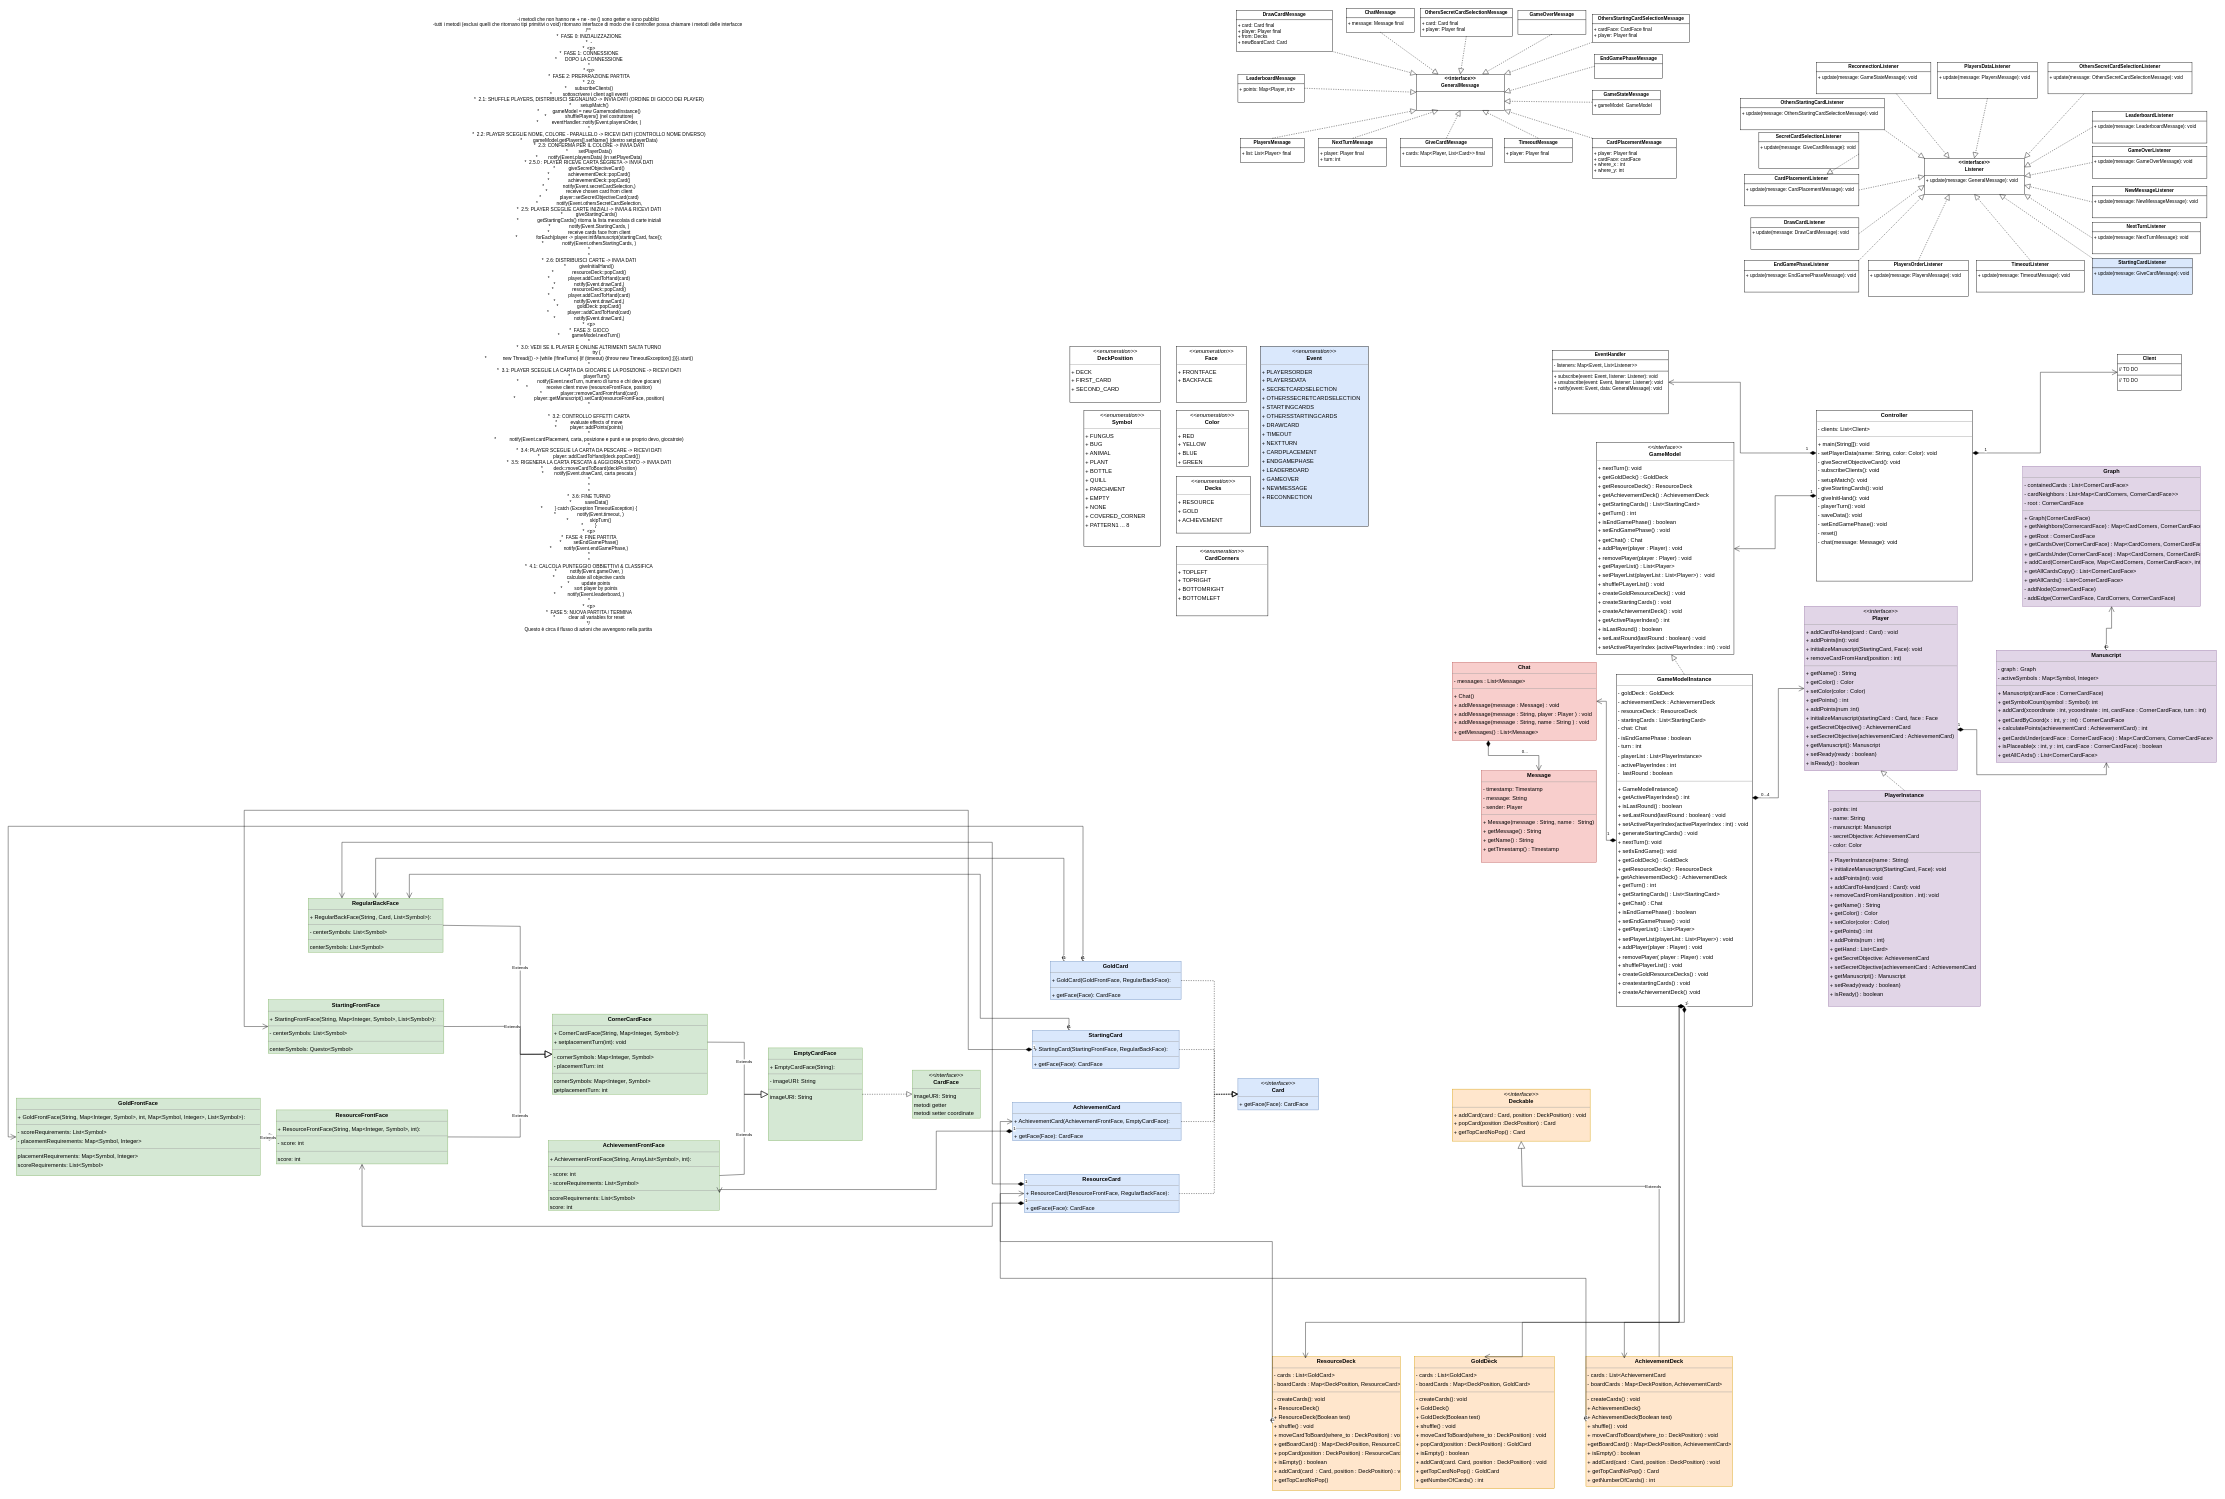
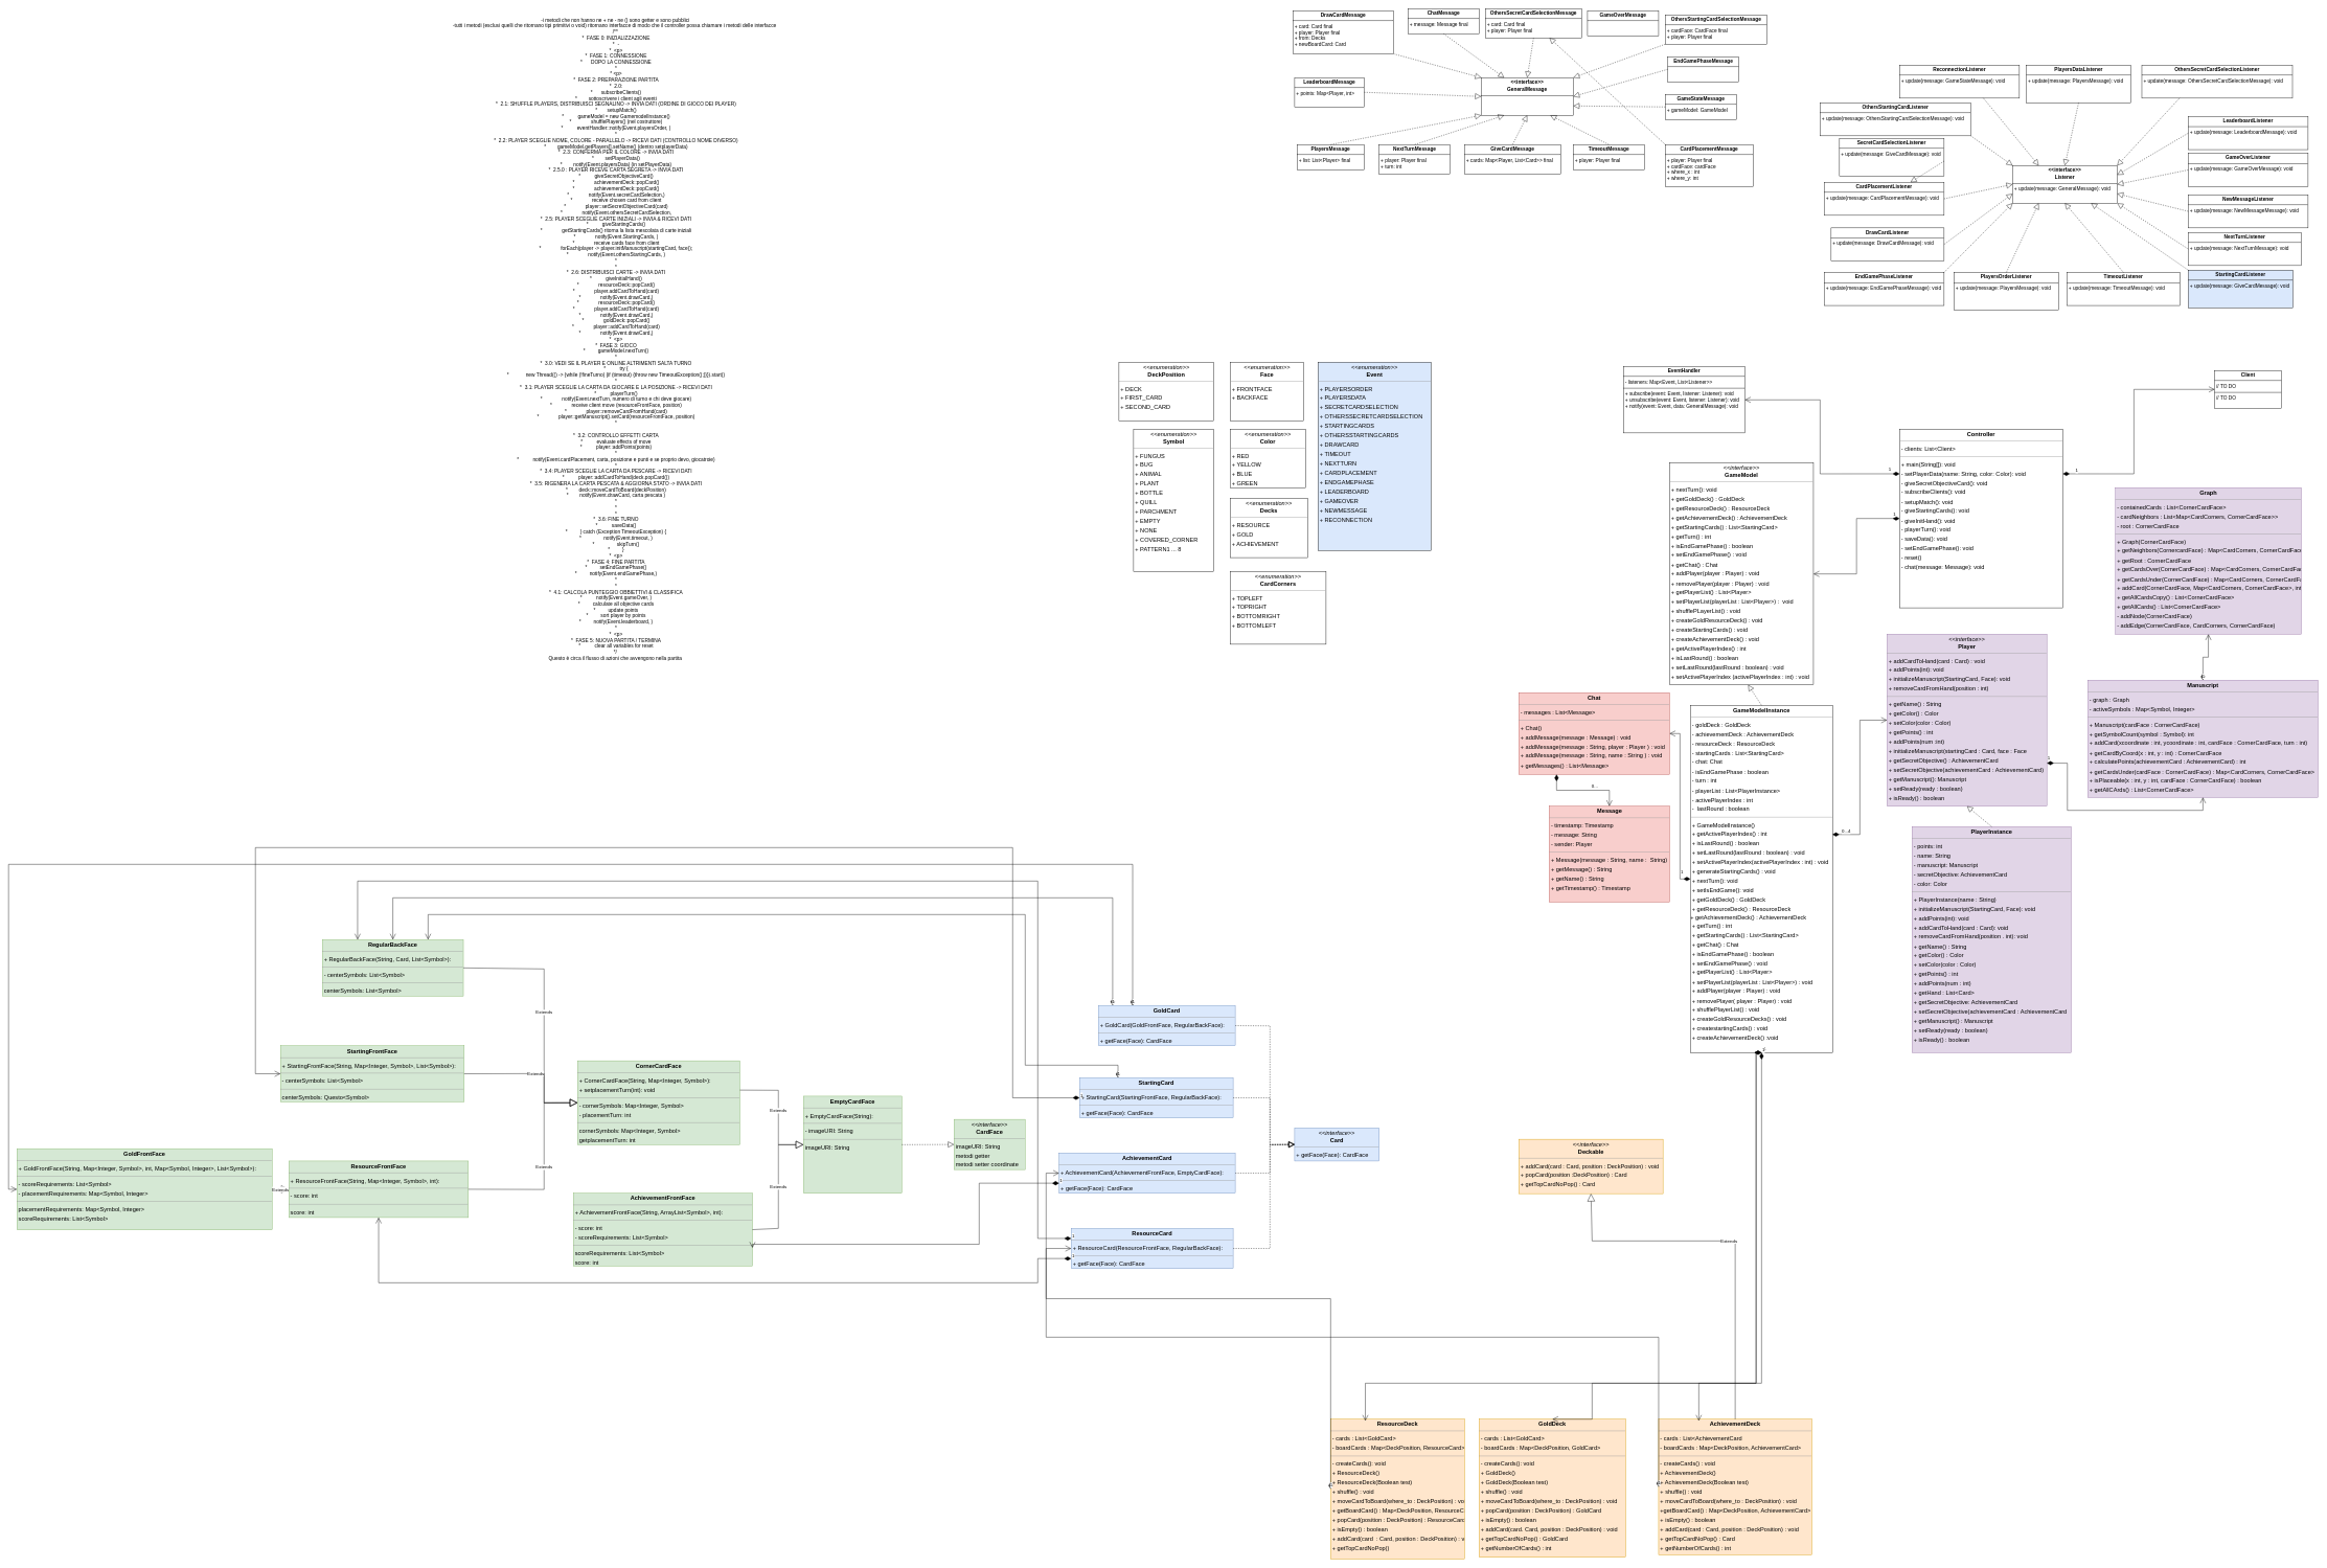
- <mxCell id="91" value="" style="endArrow=block;dashed=1;endFill=0;endSize=12;html=1;rounded=0;entryX=0.75;entryY=0;entryDx=0;entryDy=0;exitX=0.5;exitY=1;exitDx=0;exitDy=0;" parent="1" source="80" target="69" edge="1"><mxGeometry width="160" relative="1" as="geometry"><mxPoint x="3480" y="645" as="sourcePoint" /><mxPoint x="3640" y="645" as="targetPoint" /></mxGeometry></mxCell>
- <mxCell id="86" value="" style="endArrow=block;dashed=1;endFill=0;endSize=12;html=1;rounded=0;entryX=1;entryY=1;entryDx=0;entryDy=0;exitX=0;exitY=0;exitDx=0;exitDy=0;" parent="1" source="77" target="69" edge="1"><mxGeometry width="160" relative="1" as="geometry"><mxPoint x="3460" y="625" as="sourcePoint" /><mxPoint x="3620" y="625" as="targetPoint" /></mxGeometry></mxCell>
+ <mxCell id="86" value="" style="endArrow=block;dashed=1;endFill=0;endSize=12;html=1;rounded=0;exitX=0;exitY=0;exitDx=0;exitDy=0;" parent="1" source="77" target="72" edge="1"><mxGeometry width="160" relative="1" as="geometry"><mxPoint x="3460" y="625" as="sourcePoint" /><mxPoint x="3620" y="625" as="targetPoint" /></mxGeometry></mxCell>
